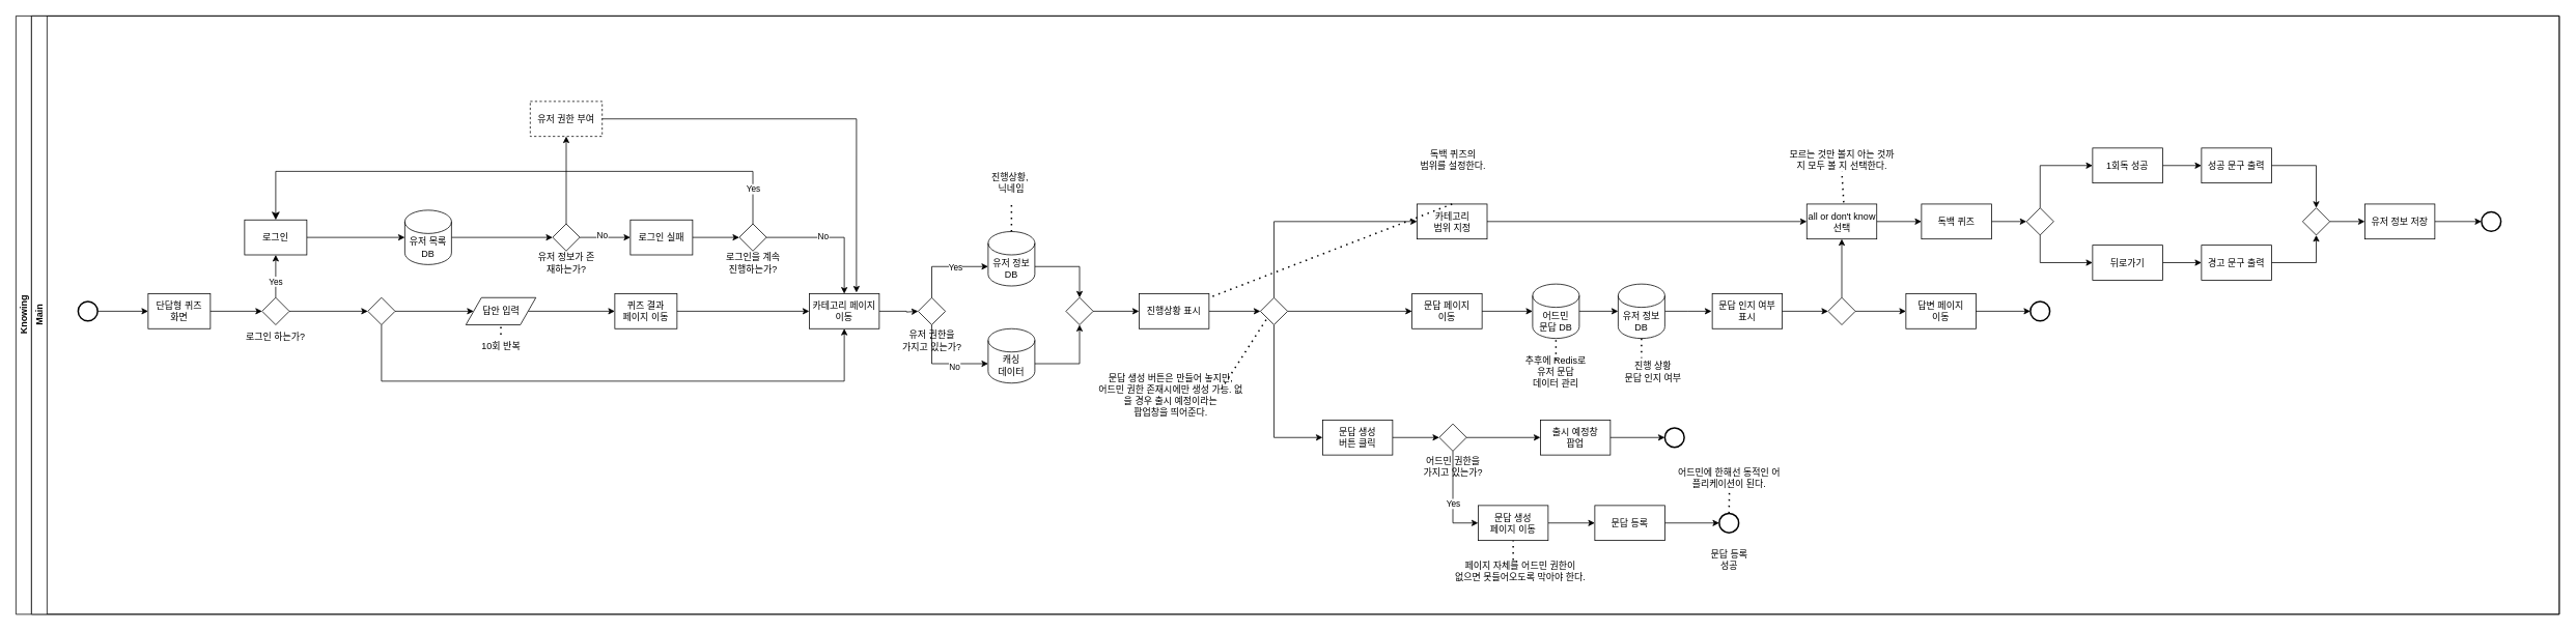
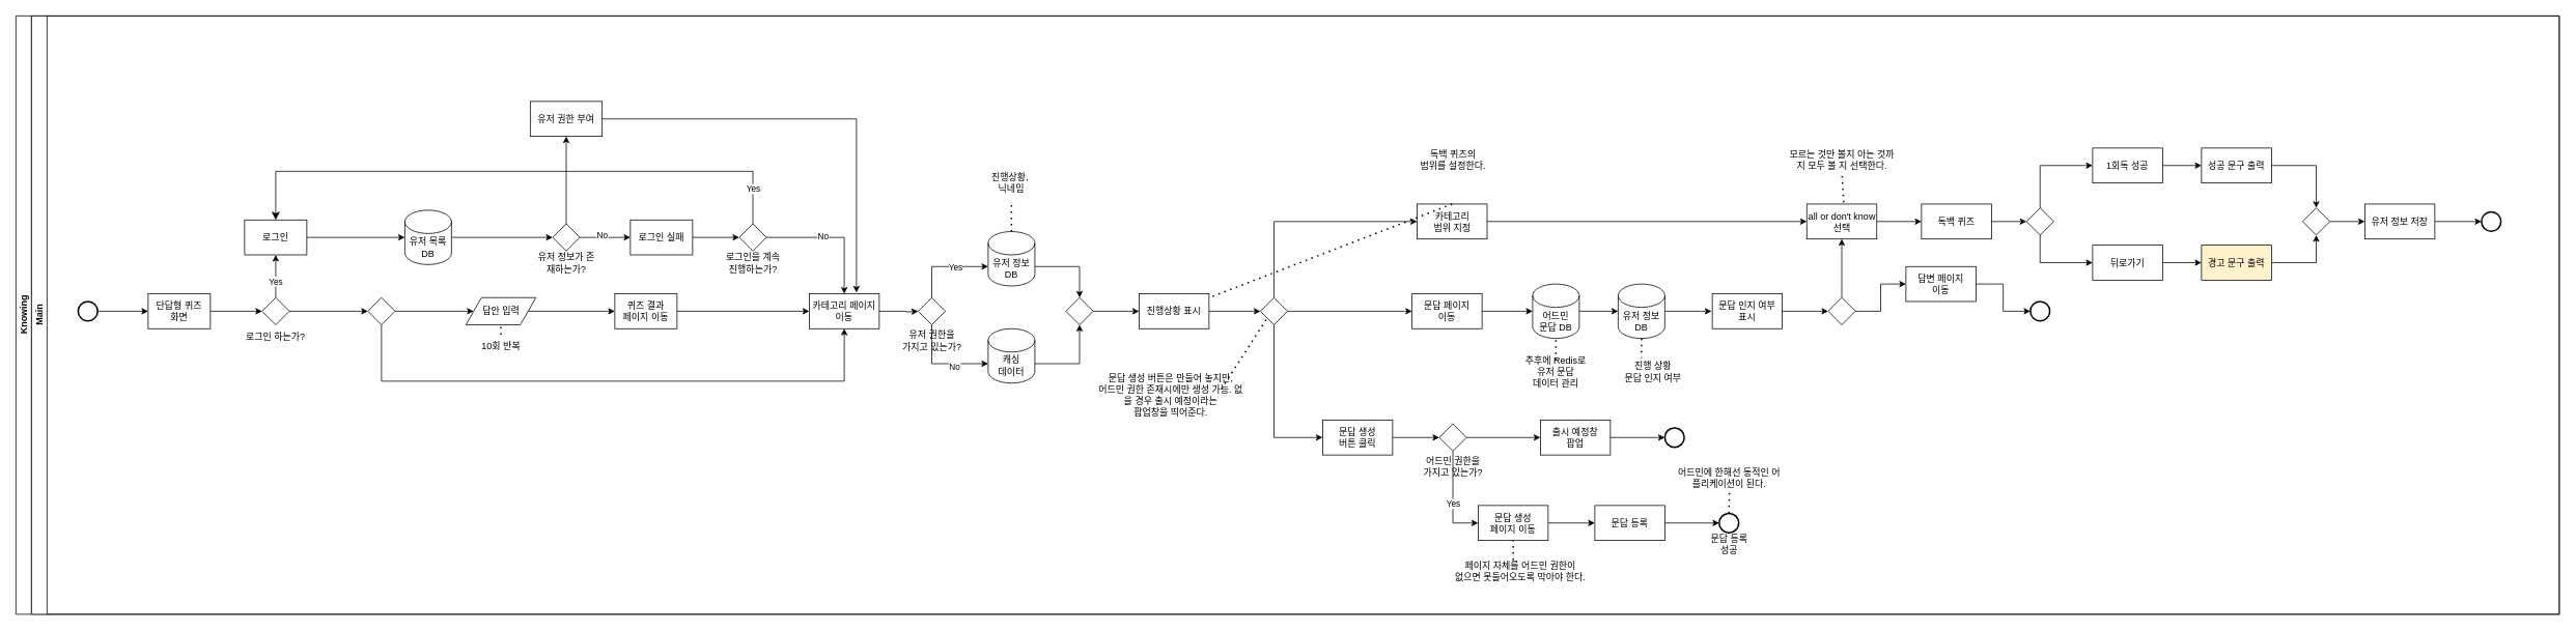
- <mxCell id="40" value="유저 권한 부여" style="rounded=0;whiteSpace=wrap;html=1;dashed=1;" vertex="1" parent="3"><mxGeometry x="641.25" y="110" width="92.5" height="45" as="geometry" /></mxCell>
+ <mxCell id="40" value="유저 권한 부여" style="rounded=0;whiteSpace=wrap;html=1;" vertex="1" parent="3"><mxGeometry x="641.25" y="110" width="92.5" height="45" as="geometry" /></mxCell>
- <mxCell id="115" value="경고 문구 출력" style="rounded=0;whiteSpace=wrap;html=1;" vertex="1" parent="3"><mxGeometry x="2790" y="295" width="90" height="45" as="geometry" /></mxCell>
+ <mxCell id="115" value="경고 문구 출력" style="rounded=0;whiteSpace=wrap;html=1;fillColor=#fff2cc;" vertex="1" parent="3"><mxGeometry x="2790" y="295" width="90" height="45" as="geometry" /></mxCell>
- <mxCell id="97" value="답변 페이지&lt;br&gt;이동" style="rounded=0;whiteSpace=wrap;html=1;" vertex="1" parent="3"><mxGeometry x="2410" y="357.5" width="90" height="45" as="geometry" /></mxCell>
+ <mxCell id="97" value="답변 페이지&lt;br&gt;이동" style="rounded=0;whiteSpace=wrap;html=1;" vertex="1" parent="3"><mxGeometry x="2410" y="322.5" width="90" height="45" as="geometry" /></mxCell>
- <mxCell id="126" value="문답 등록 성공" style="text;html=1;align=center;verticalAlign=middle;whiteSpace=wrap;rounded=0;" vertex="1" parent="3"><mxGeometry x="2153" y="685" width="60" height="30" as="geometry" /></mxCell>
+ <mxCell id="126" value="문답 등록 성공" style="text;html=1;align=center;verticalAlign=middle;whiteSpace=wrap;rounded=0;" vertex="1" parent="3"><mxGeometry x="2153" y="665" width="60" height="30" as="geometry" /></mxCell>
